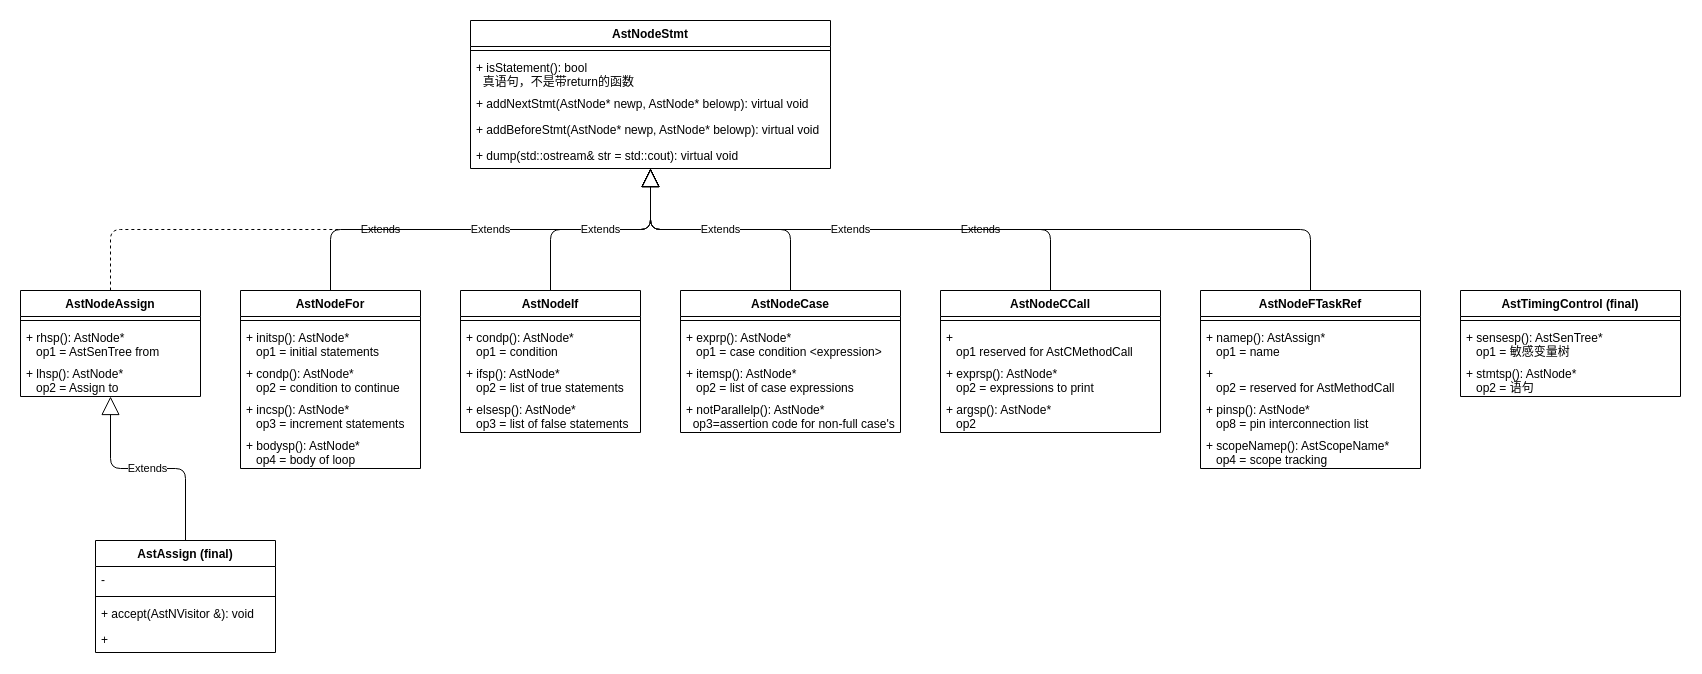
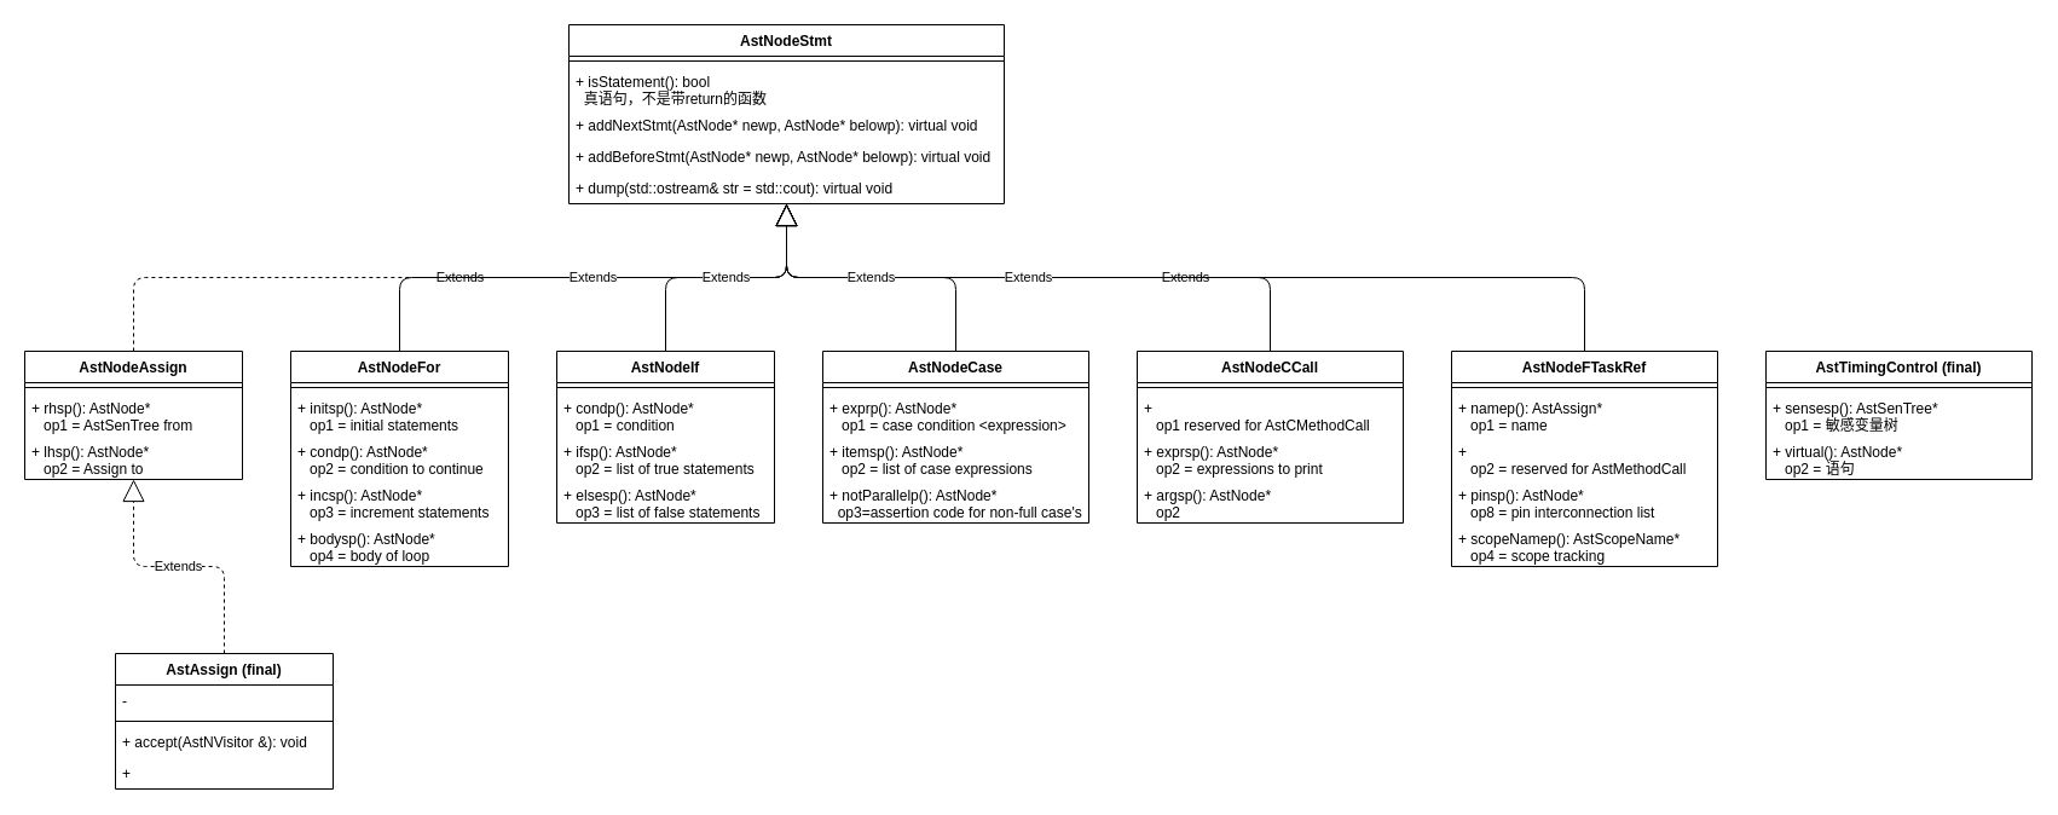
- <mxCell id="54" value="+ stmtsp(): AstNode*&#10;   op2 = 语句" style="text;strokeColor=none;fillColor=none;align=left;verticalAlign=top;spacingLeft=4;spacingRight=4;overflow=hidden;rotatable=0;points=[[0,0.5],[1,0.5]];portConstraint=eastwest;" vertex="1" parent="51"><mxGeometry y="70" width="220" height="36" as="geometry" /></mxCell>
+ <mxCell id="54" value="+ virtual(): AstNode*&#10;   op2 = 语句" style="text;strokeColor=none;fillColor=none;align=left;verticalAlign=top;spacingLeft=4;spacingRight=4;overflow=hidden;rotatable=0;points=[[0,0.5],[1,0.5]];portConstraint=eastwest;" vertex="1" parent="51"><mxGeometry y="70" width="220" height="36" as="geometry" /></mxCell>
- <mxCell id="18" value="Extends" style="endArrow=block;endSize=16;endFill=0;html=1;edgeStyle=orthogonalEdgeStyle;exitX=0.5;exitY=0;exitDx=0;exitDy=0;" parent="1" source="13" target="8" edge="1"><mxGeometry width="160" relative="1" as="geometry"><mxPoint x="195" y="390" as="sourcePoint" /><mxPoint x="-60" y="420" as="targetPoint" /></mxGeometry></mxCell>
+ <mxCell id="18" value="Extends" style="endArrow=block;endSize=16;endFill=0;html=1;edgeStyle=orthogonalEdgeStyle;exitX=0.5;exitY=0;exitDx=0;exitDy=0;dashed=1;" parent="1" source="13" target="8" edge="1"><mxGeometry width="160" relative="1" as="geometry"><mxPoint x="195" y="390" as="sourcePoint" /><mxPoint x="-60" y="420" as="targetPoint" /></mxGeometry></mxCell>
